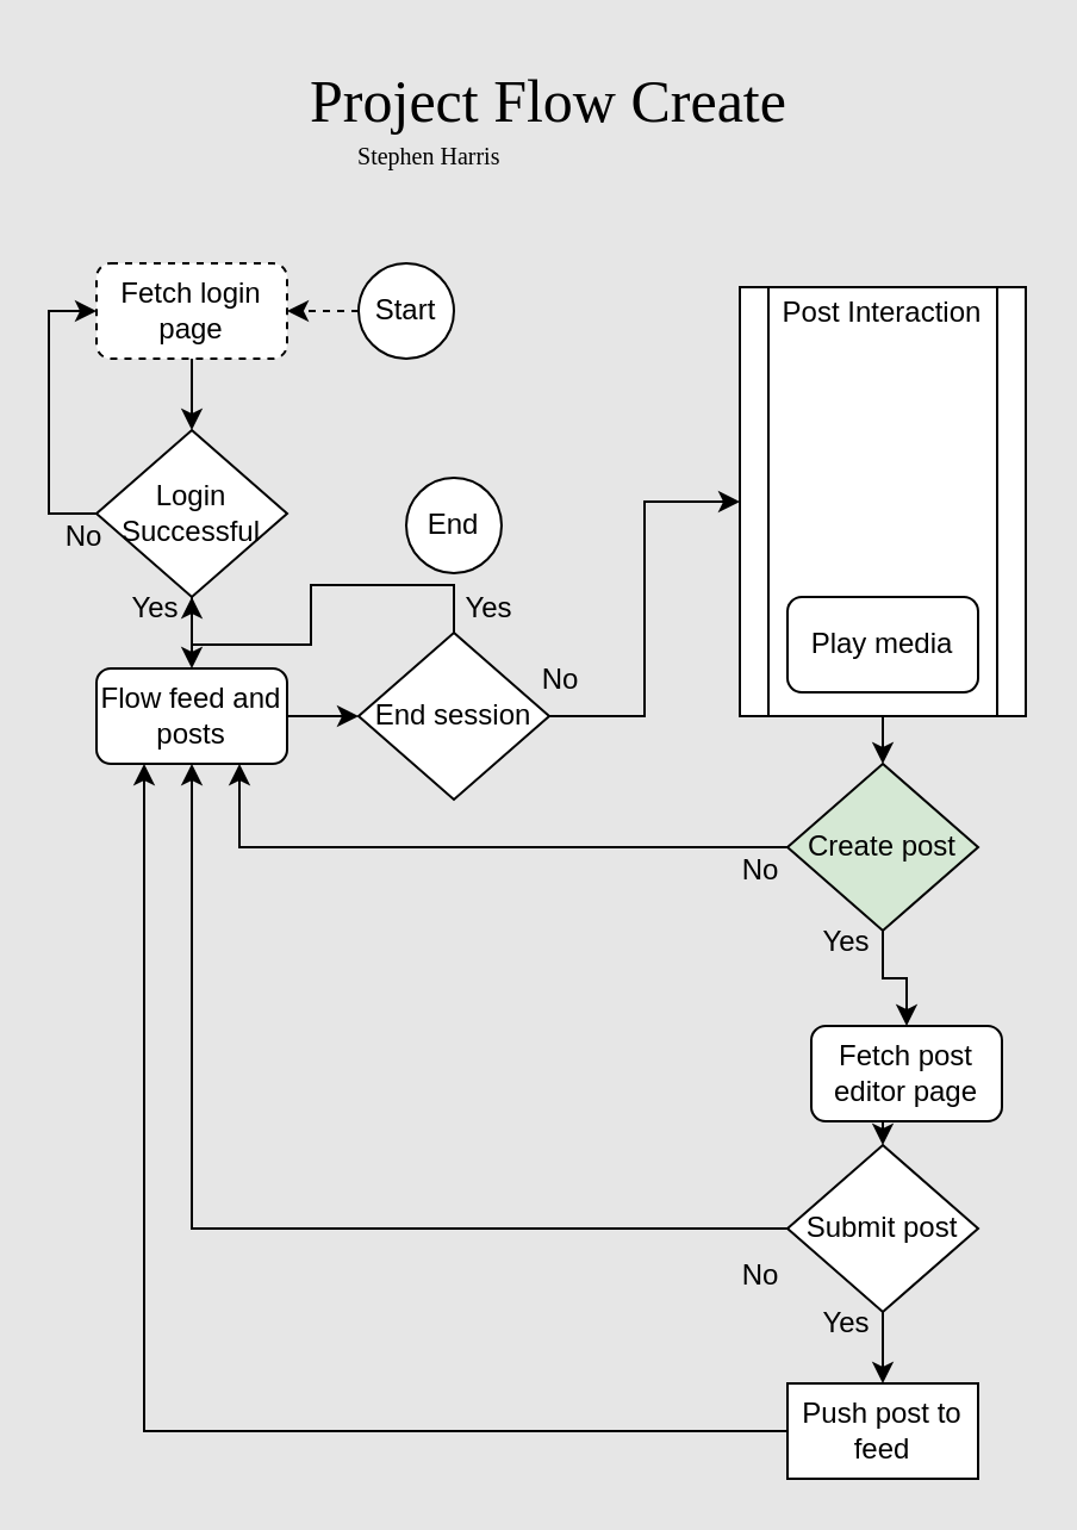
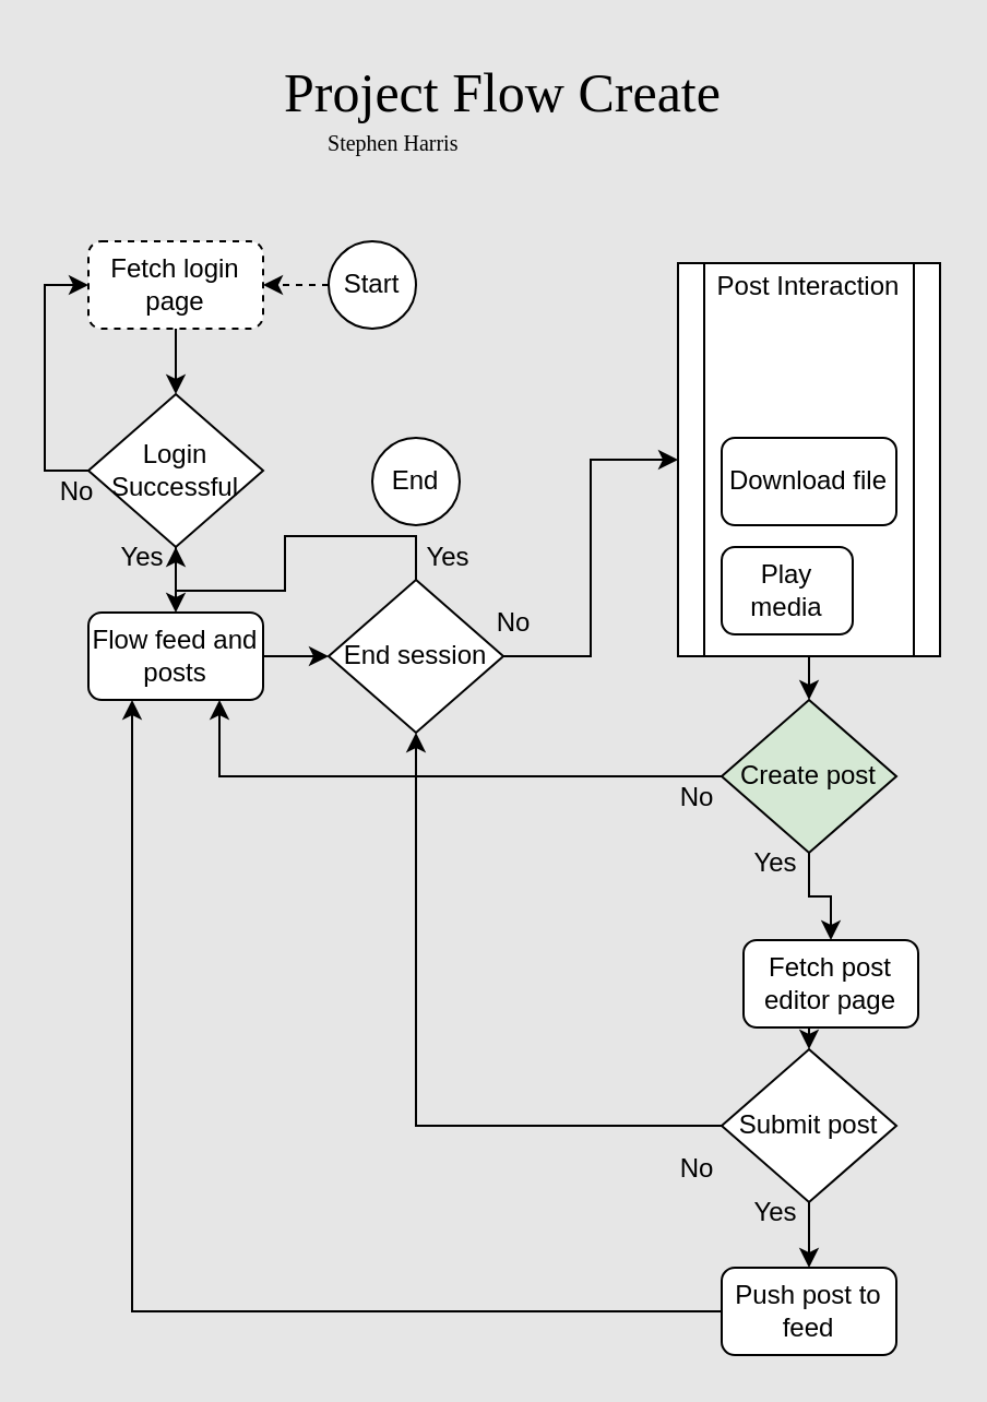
+ <mxCell id="28" value="Download file" style="rounded=1;whiteSpace=wrap;html=1;" vertex="1" parent="26"><mxGeometry x="20" y="80" width="80" height="40" as="geometry" /></mxCell>
- <mxCell id="29" value="&lt;div&gt;Play media&lt;/div&gt;" style="rounded=1;whiteSpace=wrap;html=1;" vertex="1" parent="26"><mxGeometry x="20" y="130" width="80" height="40" as="geometry" /></mxCell>
+ <mxCell id="29" value="&lt;div&gt;Play media&lt;/div&gt;" style="rounded=1;whiteSpace=wrap;html=1;" vertex="1" parent="26"><mxGeometry x="20" y="130" width="60" height="40" as="geometry" /></mxCell>
- <mxCell id="21" style="edgeStyle=orthogonalEdgeStyle;rounded=0;orthogonalLoop=1;jettySize=auto;html=1;exitX=0;exitY=0.5;exitDx=0;exitDy=0;entryX=0.5;entryY=1;entryDx=0;entryDy=0;" edge="1" parent="1" source="22" target="8"><mxGeometry relative="1" as="geometry" /></mxCell>
+ <mxCell id="21" style="edgeStyle=orthogonalEdgeStyle;rounded=0;orthogonalLoop=1;jettySize=auto;html=1;exitX=0;exitY=0.5;exitDx=0;exitDy=0;" edge="1" parent="1" source="22" target="18"><mxGeometry relative="1" as="geometry" /></mxCell>
- <mxCell id="15" value="Push post to feed" style="whiteSpace=wrap;html=1;direction=east;rounded=0;" vertex="1" parent="1"><mxGeometry x="330" y="580" width="80" height="40" as="geometry" /></mxCell>
+ <mxCell id="15" value="Push post to feed" style="rounded=1;whiteSpace=wrap;html=1;direction=east;" vertex="1" parent="1"><mxGeometry x="330" y="580" width="80" height="40" as="geometry" /></mxCell>
